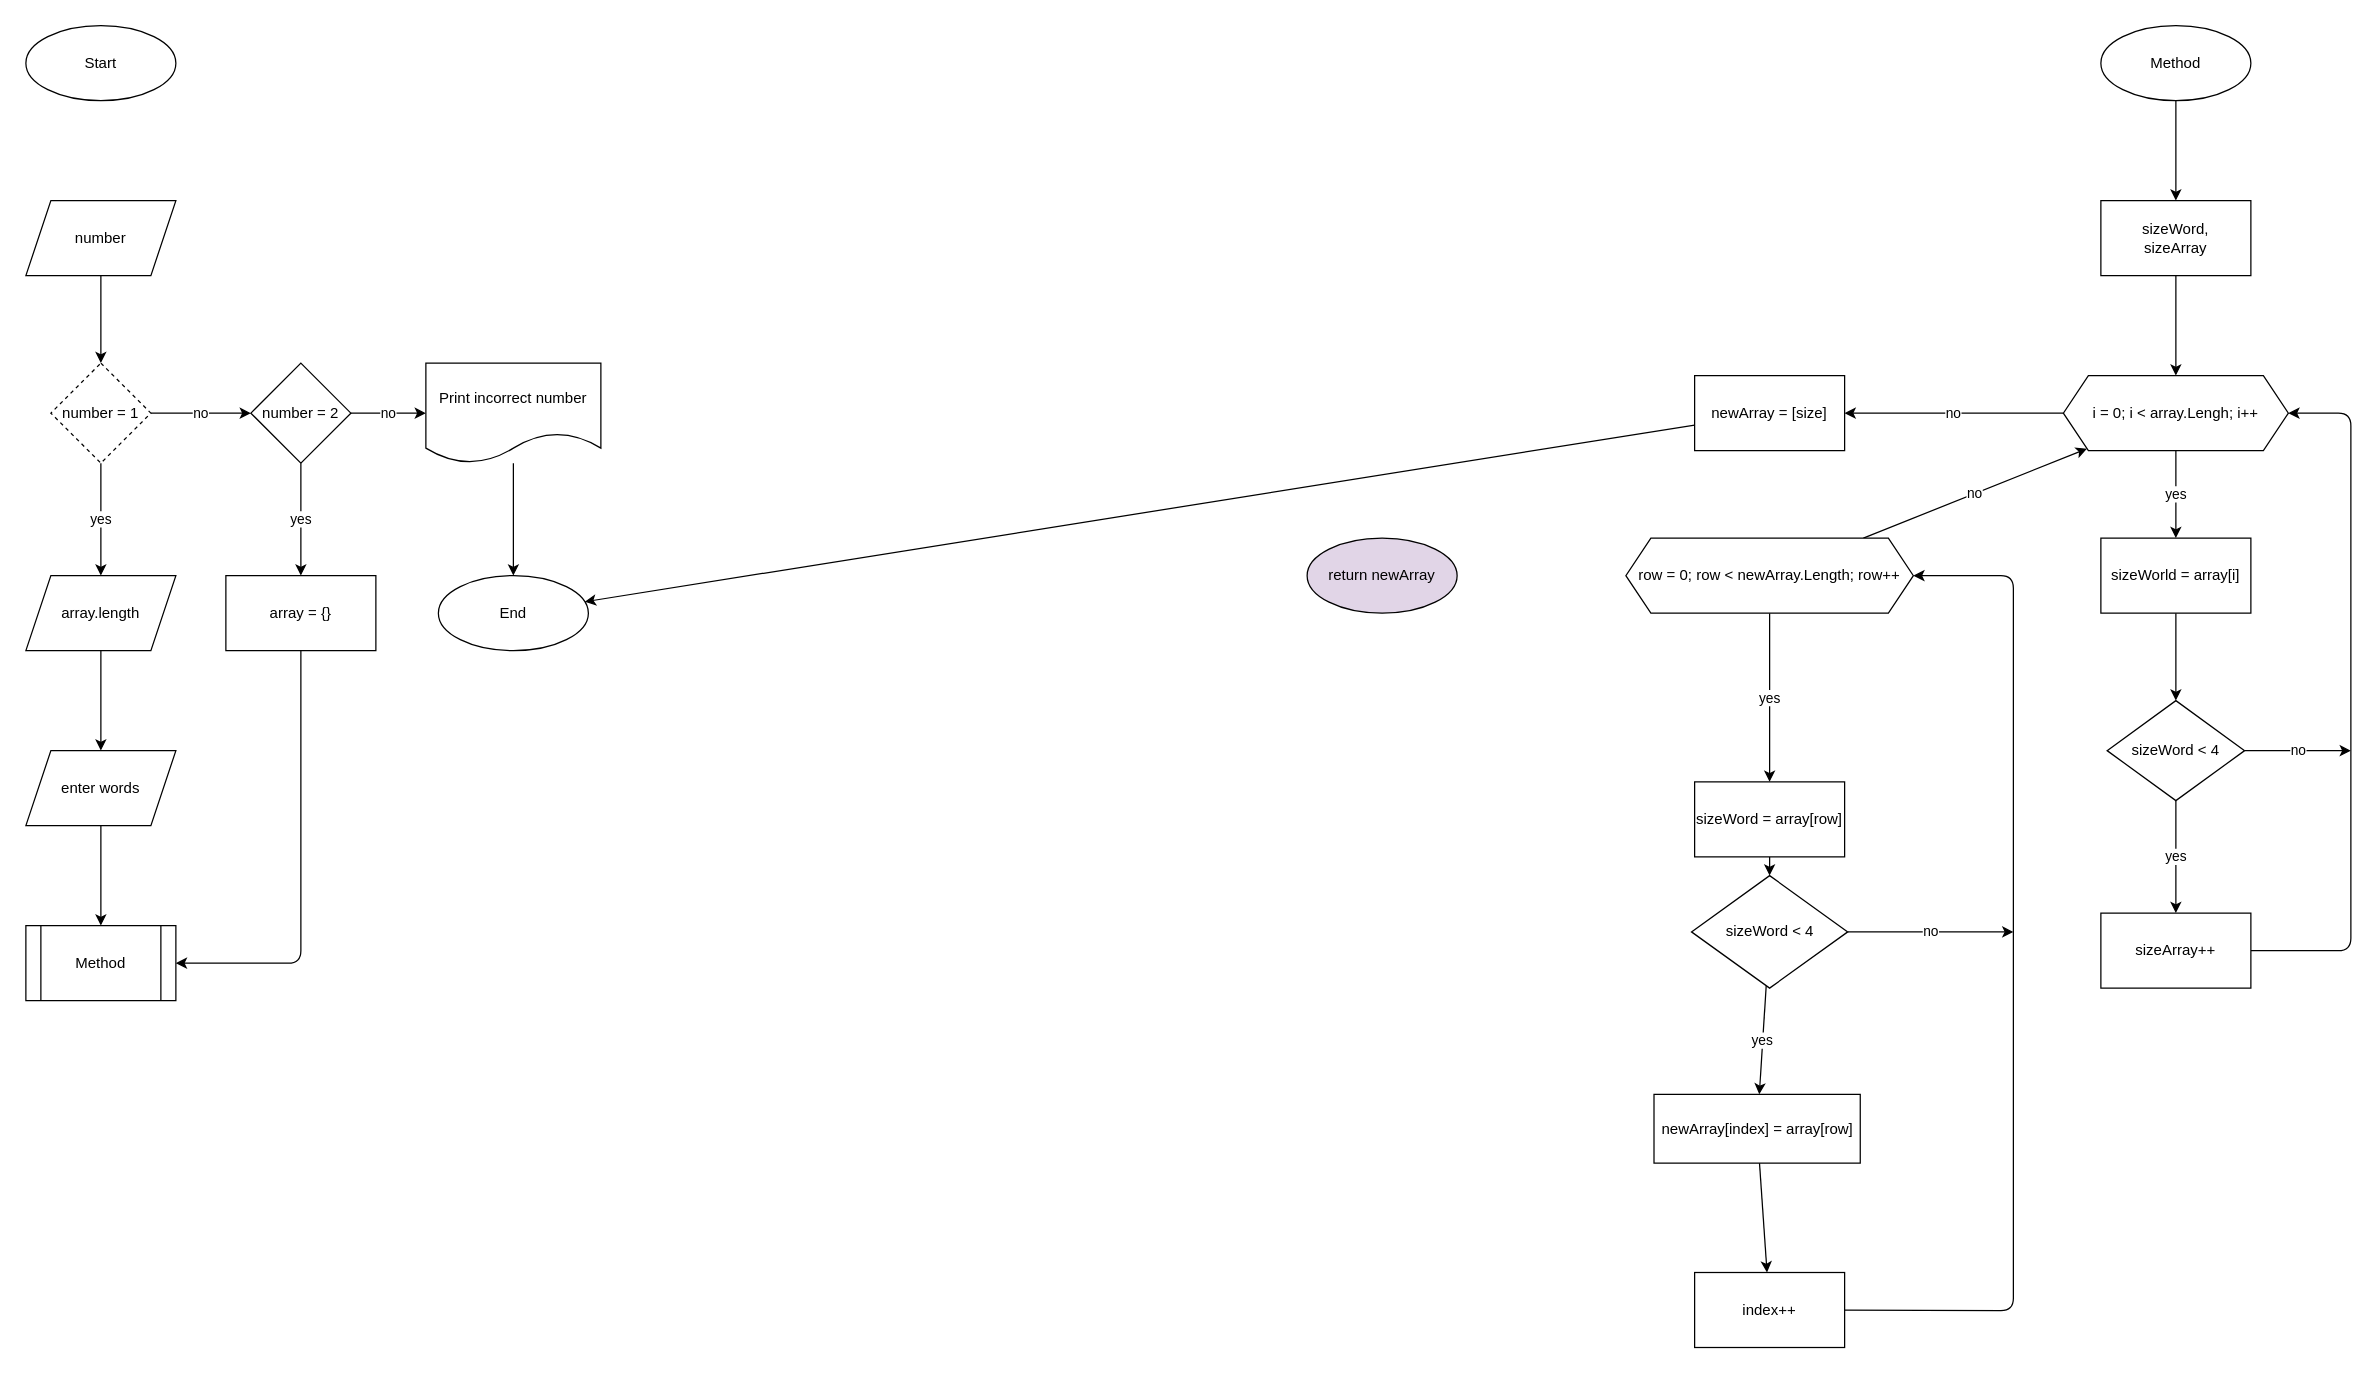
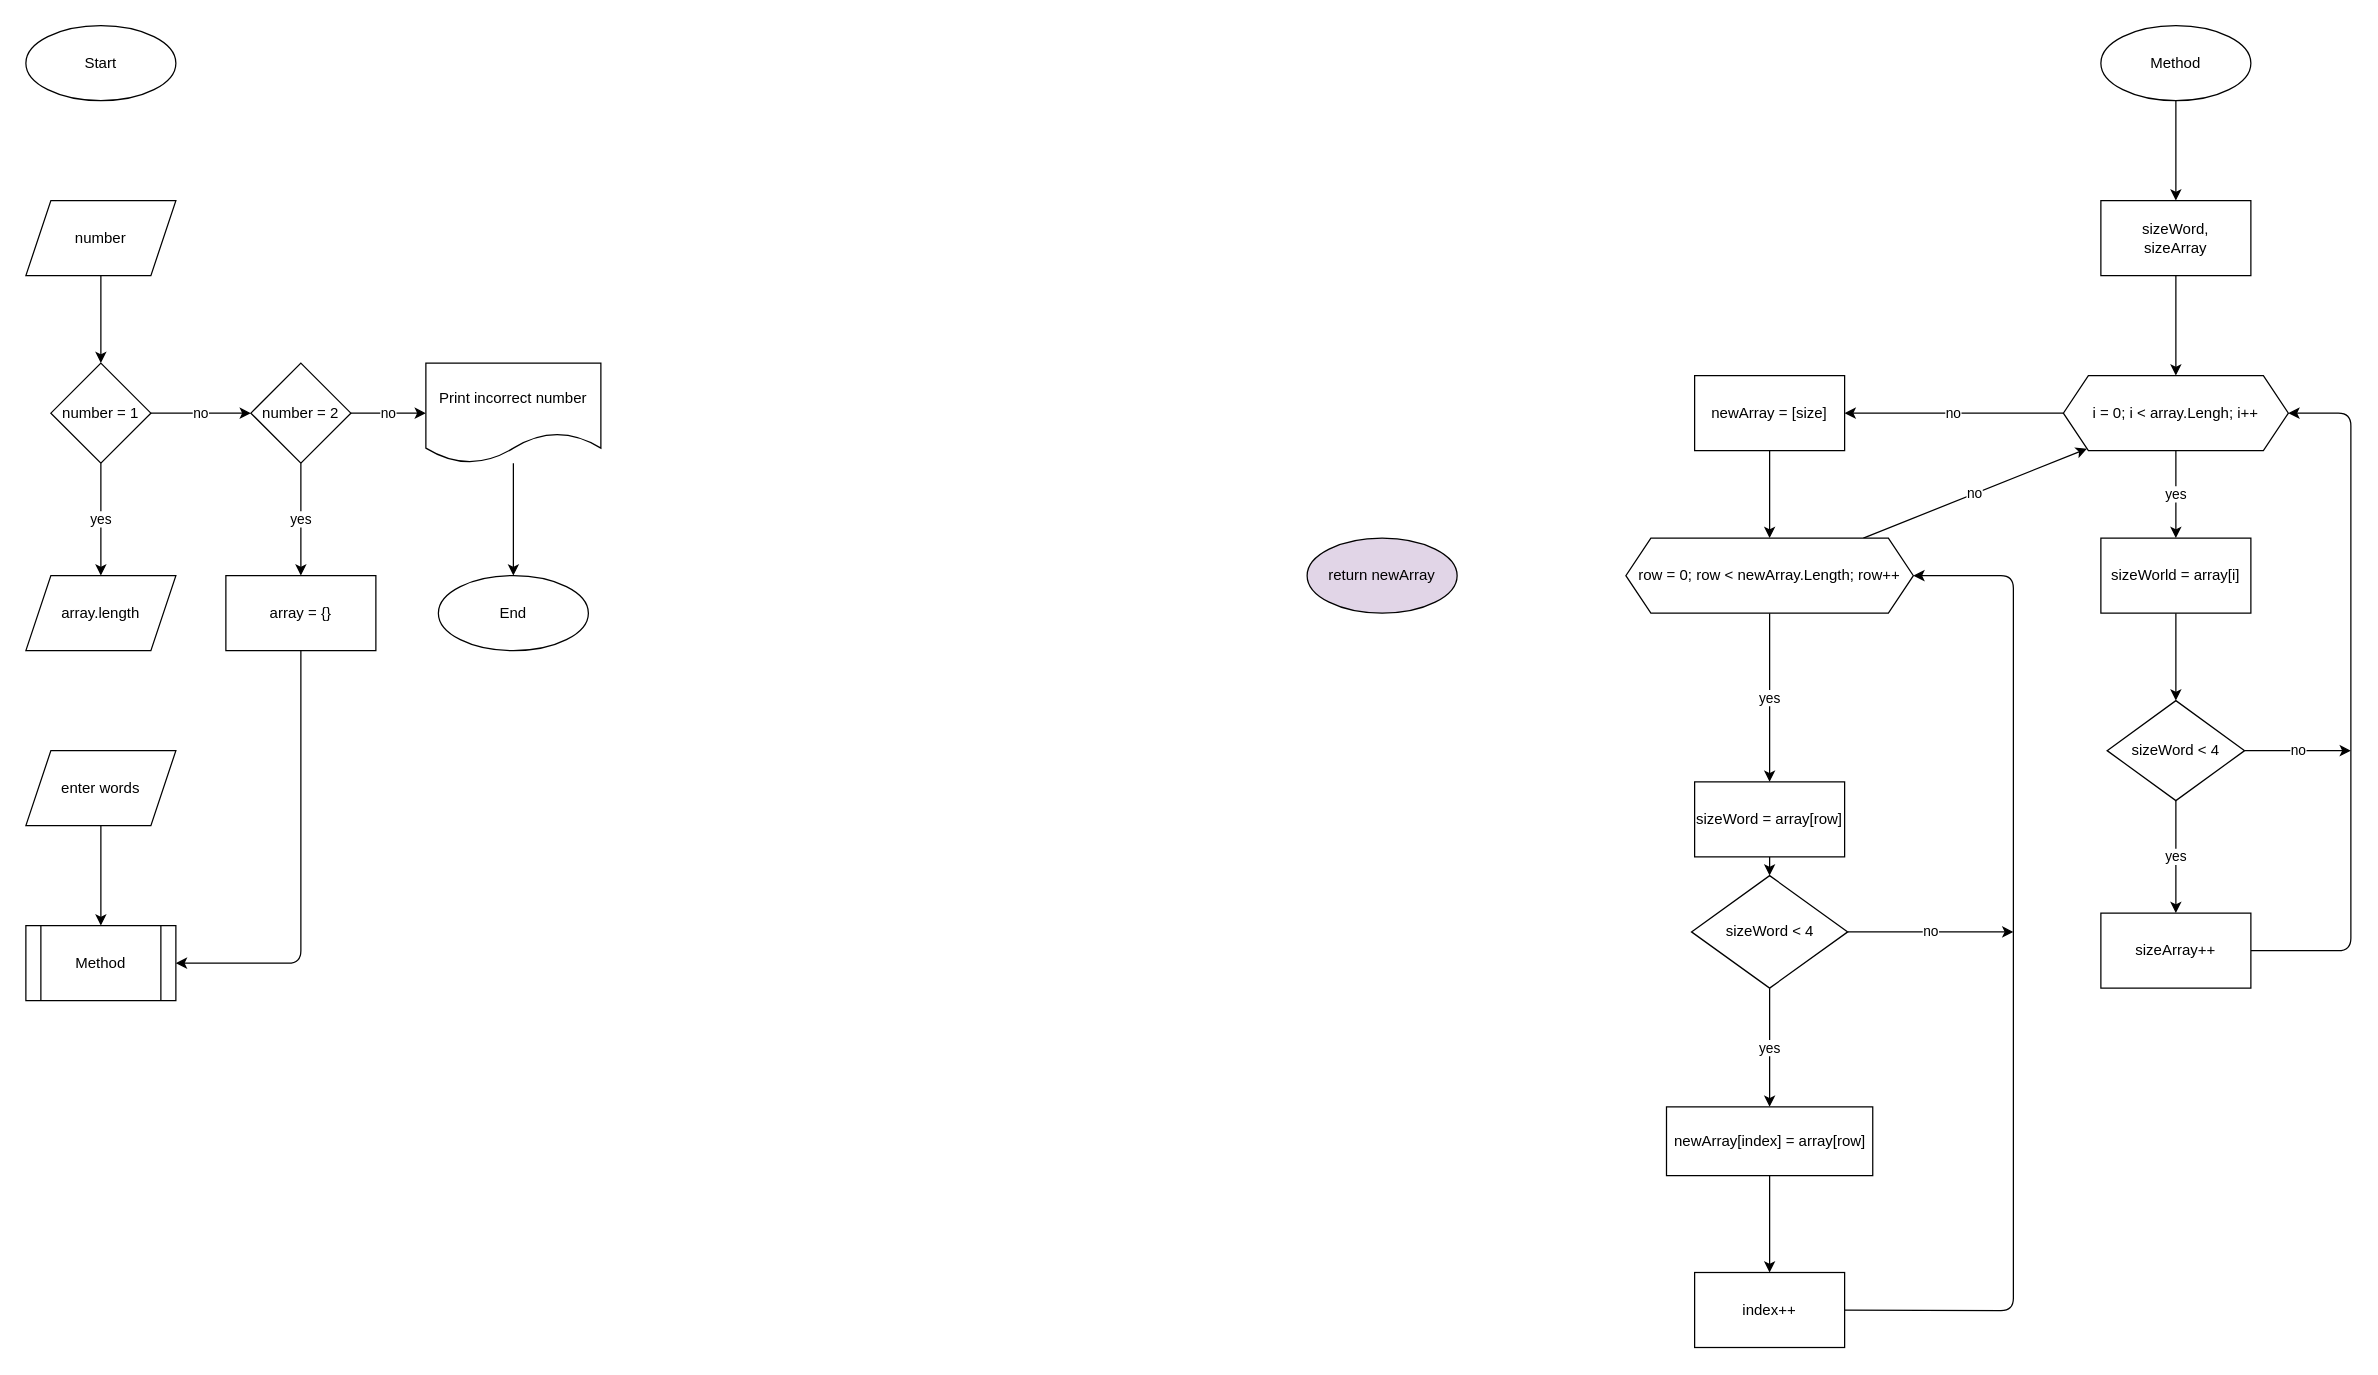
- <mxCell id="7" value="number = 1" style="rhombus;whiteSpace=wrap;html=1;dashed=1;" parent="1" vertex="1"><mxGeometry x="40" y="290" width="80" height="80" as="geometry" /></mxCell>
+ <mxCell id="7" value="number = 1" style="rhombus;whiteSpace=wrap;html=1;" parent="1" vertex="1"><mxGeometry x="40" y="290" width="80" height="80" as="geometry" /></mxCell>
- <mxCell id="35" value="" style="edgeStyle=none;html=1;" edge="1" parent="1" source="36" target="20"><mxGeometry relative="1" as="geometry" /></mxCell>
+ <mxCell id="35" value="" style="edgeStyle=none;html=1;" edge="1" parent="1" source="36" target="39"><mxGeometry relative="1" as="geometry" /></mxCell>
- <mxCell id="11" value="" style="edgeStyle=none;html=1;" parent="1" source="12" target="14" edge="1"><mxGeometry relative="1" as="geometry" /></mxCell>
- <mxCell id="46" value="newArray[index] = array[row]" style="whiteSpace=wrap;html=1;" vertex="1" parent="1"><mxGeometry x="1322.5" y="875" width="165" height="55" as="geometry" /></mxCell>
+ <mxCell id="46" value="newArray[index] = array[row]" style="whiteSpace=wrap;html=1;" vertex="1" parent="1"><mxGeometry x="1332.5" y="885" width="165" height="55" as="geometry" /></mxCell>
